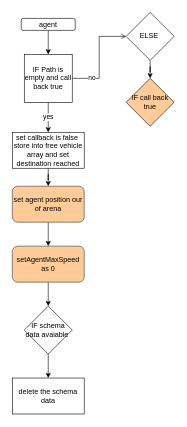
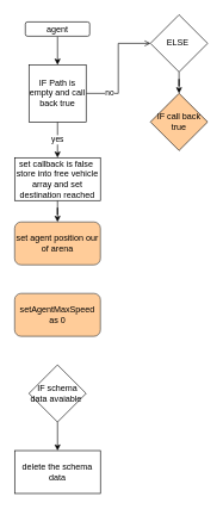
- <mxCell id="10" value="" style="edgeStyle=orthogonalEdgeStyle;rounded=0;orthogonalLoop=1;jettySize=auto;html=1;" edge="1" parent="1" source="11" target="13"><mxGeometry relative="1" as="geometry" /></mxCell>
- <mxCell id="12" value="" style="edgeStyle=orthogonalEdgeStyle;rounded=0;orthogonalLoop=1;jettySize=auto;html=1;" edge="1" parent="1" source="13" target="15"><mxGeometry relative="1" as="geometry" /></mxCell>
